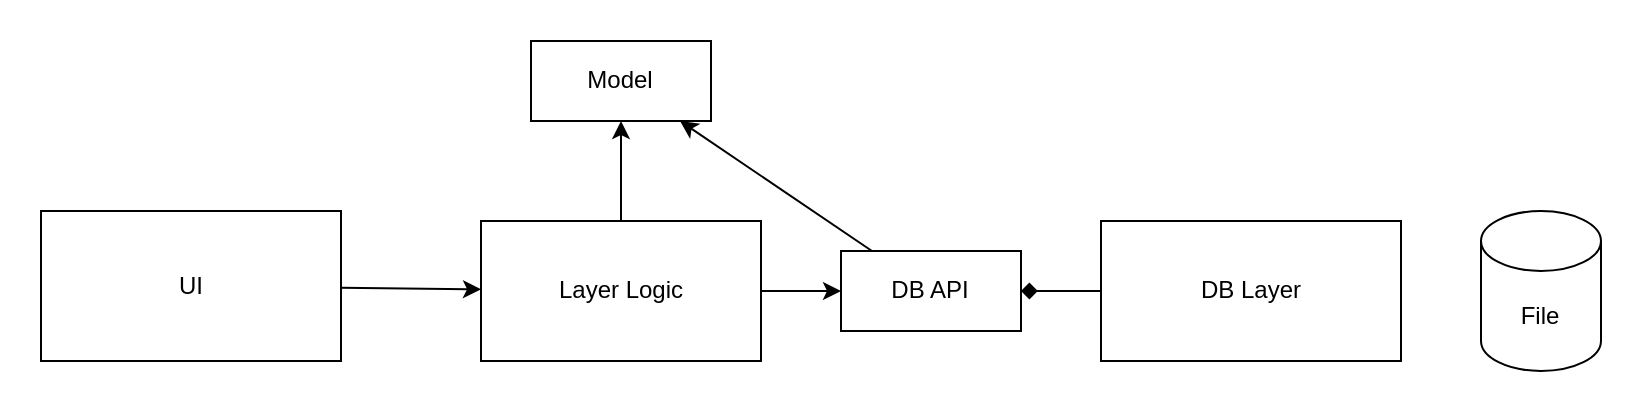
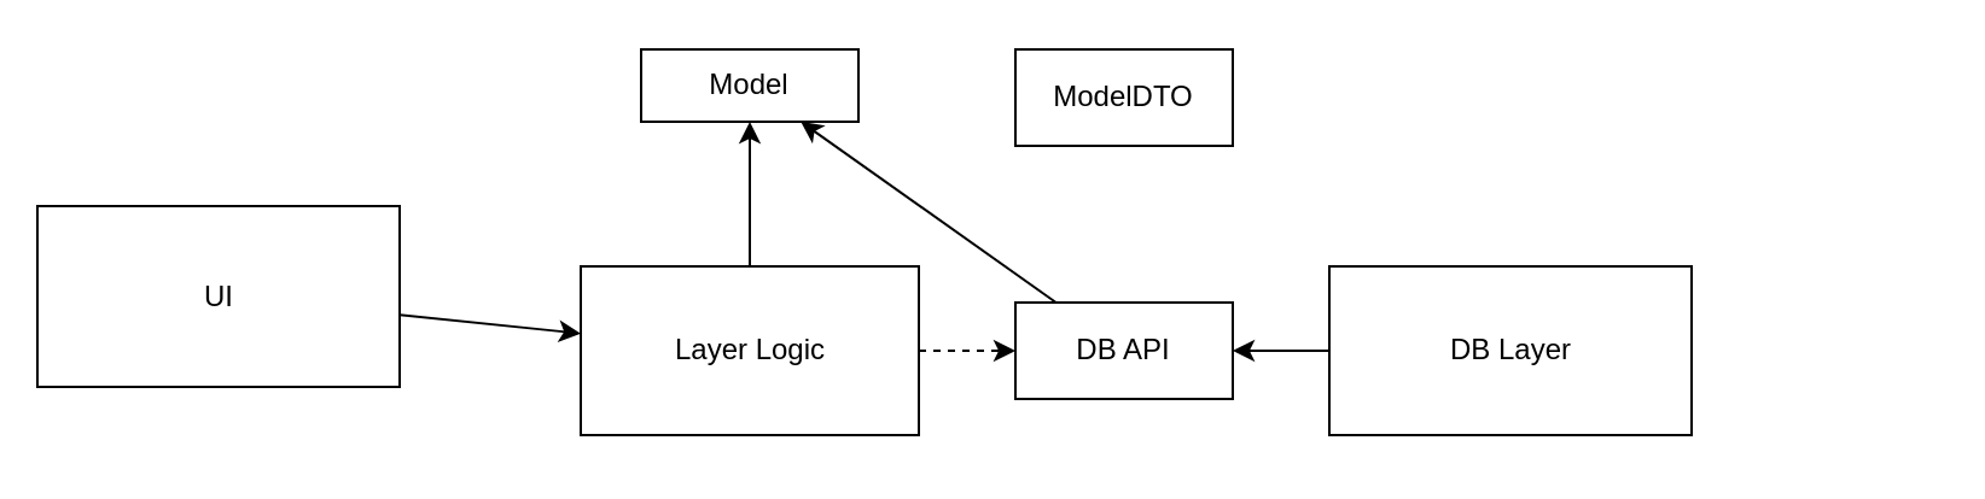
- <mxCell id="10" value="Model" style="rounded=0;whiteSpace=wrap;html=1;" parent="1" vertex="1"><mxGeometry x="265" y="20" width="90" height="40" as="geometry" /></mxCell>
+ <mxCell id="10" value="Model" style="rounded=0;whiteSpace=wrap;html=1;" parent="1" vertex="1"><mxGeometry x="265" y="20" width="90" height="30" as="geometry" /></mxCell>
+ <mxCell id="11" value="ModelDTO" style="rounded=0;whiteSpace=wrap;html=1;" vertex="1" parent="1"><mxGeometry x="420" y="20" width="90" height="40" as="geometry" /></mxCell>
- <mxCell id="6" value="UI" style="html=1;dropTarget=0;" parent="1" vertex="1"><mxGeometry x="20" y="105" width="150" height="75" as="geometry" /></mxCell>
+ <mxCell id="6" value="UI" style="html=1;dropTarget=0;" parent="1" vertex="1"><mxGeometry x="15" y="85" width="150" height="75" as="geometry" /></mxCell>
- <mxCell id="3" style="edgeStyle=none;html=1;" edge="1" parent="1" source="4" target="13"><mxGeometry relative="1" as="geometry" /></mxCell>
+ <mxCell id="3" style="edgeStyle=none;html=1;dashed=1;" edge="1" parent="1" source="4" target="13"><mxGeometry relative="1" as="geometry" /></mxCell>
- <mxCell id="7" style="edgeStyle=none;html=1;endArrow=diamond;" parent="1" source="8" target="13" edge="1"><mxGeometry relative="1" as="geometry"><mxPoint x="540" y="145" as="targetPoint" /></mxGeometry></mxCell>
+ <mxCell id="7" style="edgeStyle=none;html=1;" parent="1" source="8" target="13" edge="1"><mxGeometry relative="1" as="geometry"><mxPoint x="540" y="145" as="targetPoint" /></mxGeometry></mxCell>
- <mxCell id="9" value="File" style="shape=cylinder3;whiteSpace=wrap;html=1;boundedLbl=1;backgroundOutline=1;size=15;" parent="1" vertex="1"><mxGeometry x="740" y="105" width="60" height="80" as="geometry" /></mxCell>
